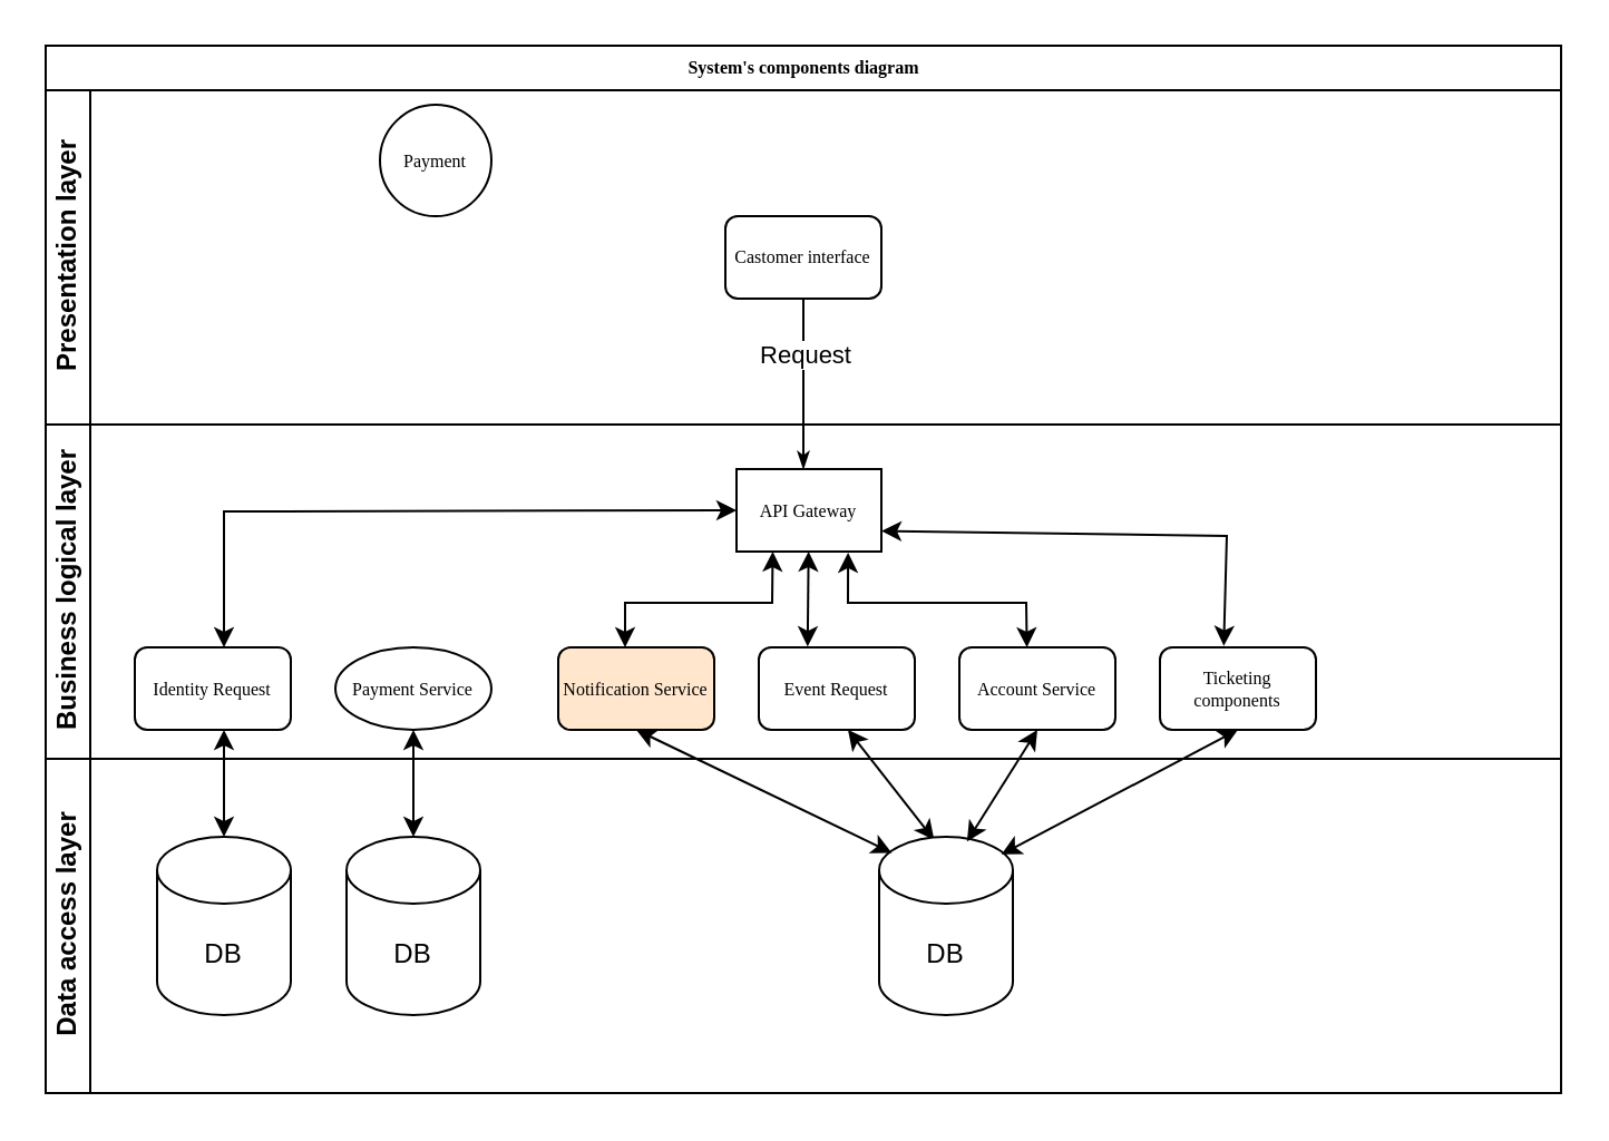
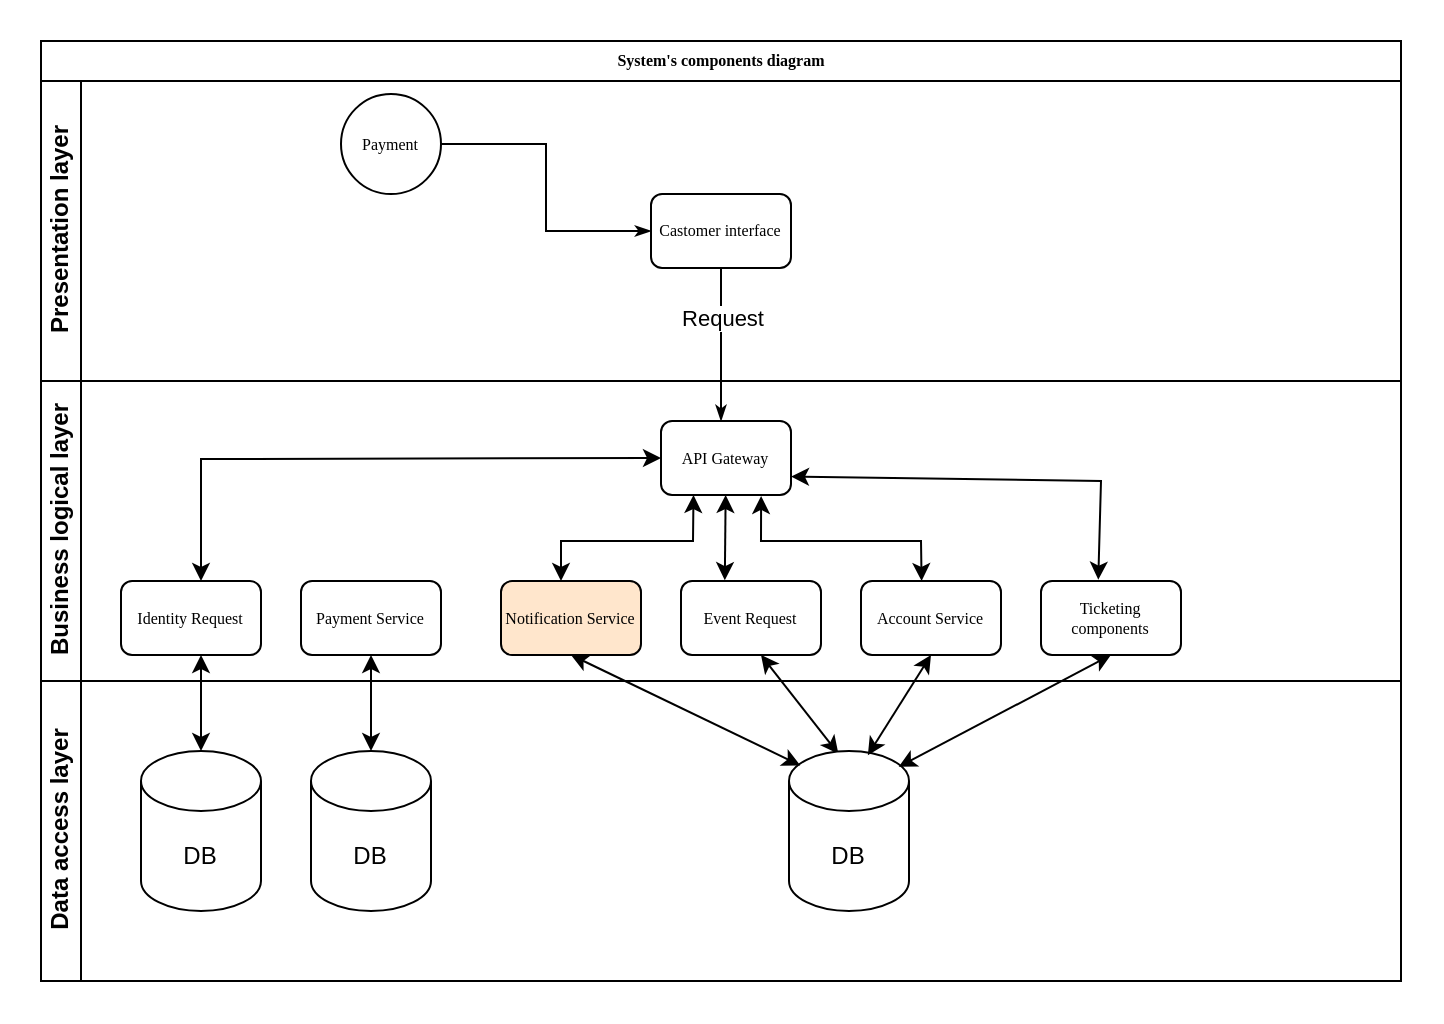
+ <mxCell id="4" style="edgeStyle=orthogonalEdgeStyle;rounded=0;html=1;labelBackgroundColor=none;startArrow=none;startFill=0;startSize=5;endArrow=classicThin;endFill=1;endSize=5;jettySize=auto;orthogonalLoop=1;strokeWidth=1;fontFamily=Verdana;fontSize=8" edge="1" parent="3" source="5" target="6"><mxGeometry relative="1" as="geometry" /></mxCell>
- <mxCell id="10" value="API Gateway" style="whiteSpace=wrap;html=1;shadow=0;labelBackgroundColor=none;strokeWidth=1;fontFamily=Verdana;fontSize=8;align=center;rounded=0;" vertex="1" parent="9"><mxGeometry x="310" y="20" width="65" height="37" as="geometry" /></mxCell>
+ <mxCell id="10" value="API Gateway" style="rounded=1;whiteSpace=wrap;html=1;shadow=0;labelBackgroundColor=none;strokeWidth=1;fontFamily=Verdana;fontSize=8;align=center;" vertex="1" parent="9"><mxGeometry x="310" y="20" width="65" height="37" as="geometry" /></mxCell>
- <mxCell id="14" value="Payment Service" style="ellipse;whiteSpace=wrap;html=1;shadow=0;labelBackgroundColor=none;strokeWidth=1;fontFamily=Verdana;fontSize=8;align=center;" vertex="1" parent="9"><mxGeometry x="130" y="100.0" width="70" height="37" as="geometry" /></mxCell>
+ <mxCell id="14" value="Payment Service" style="rounded=1;whiteSpace=wrap;html=1;shadow=0;labelBackgroundColor=none;strokeWidth=1;fontFamily=Verdana;fontSize=8;align=center;" vertex="1" parent="9"><mxGeometry x="130" y="100.0" width="70" height="37" as="geometry" /></mxCell>
